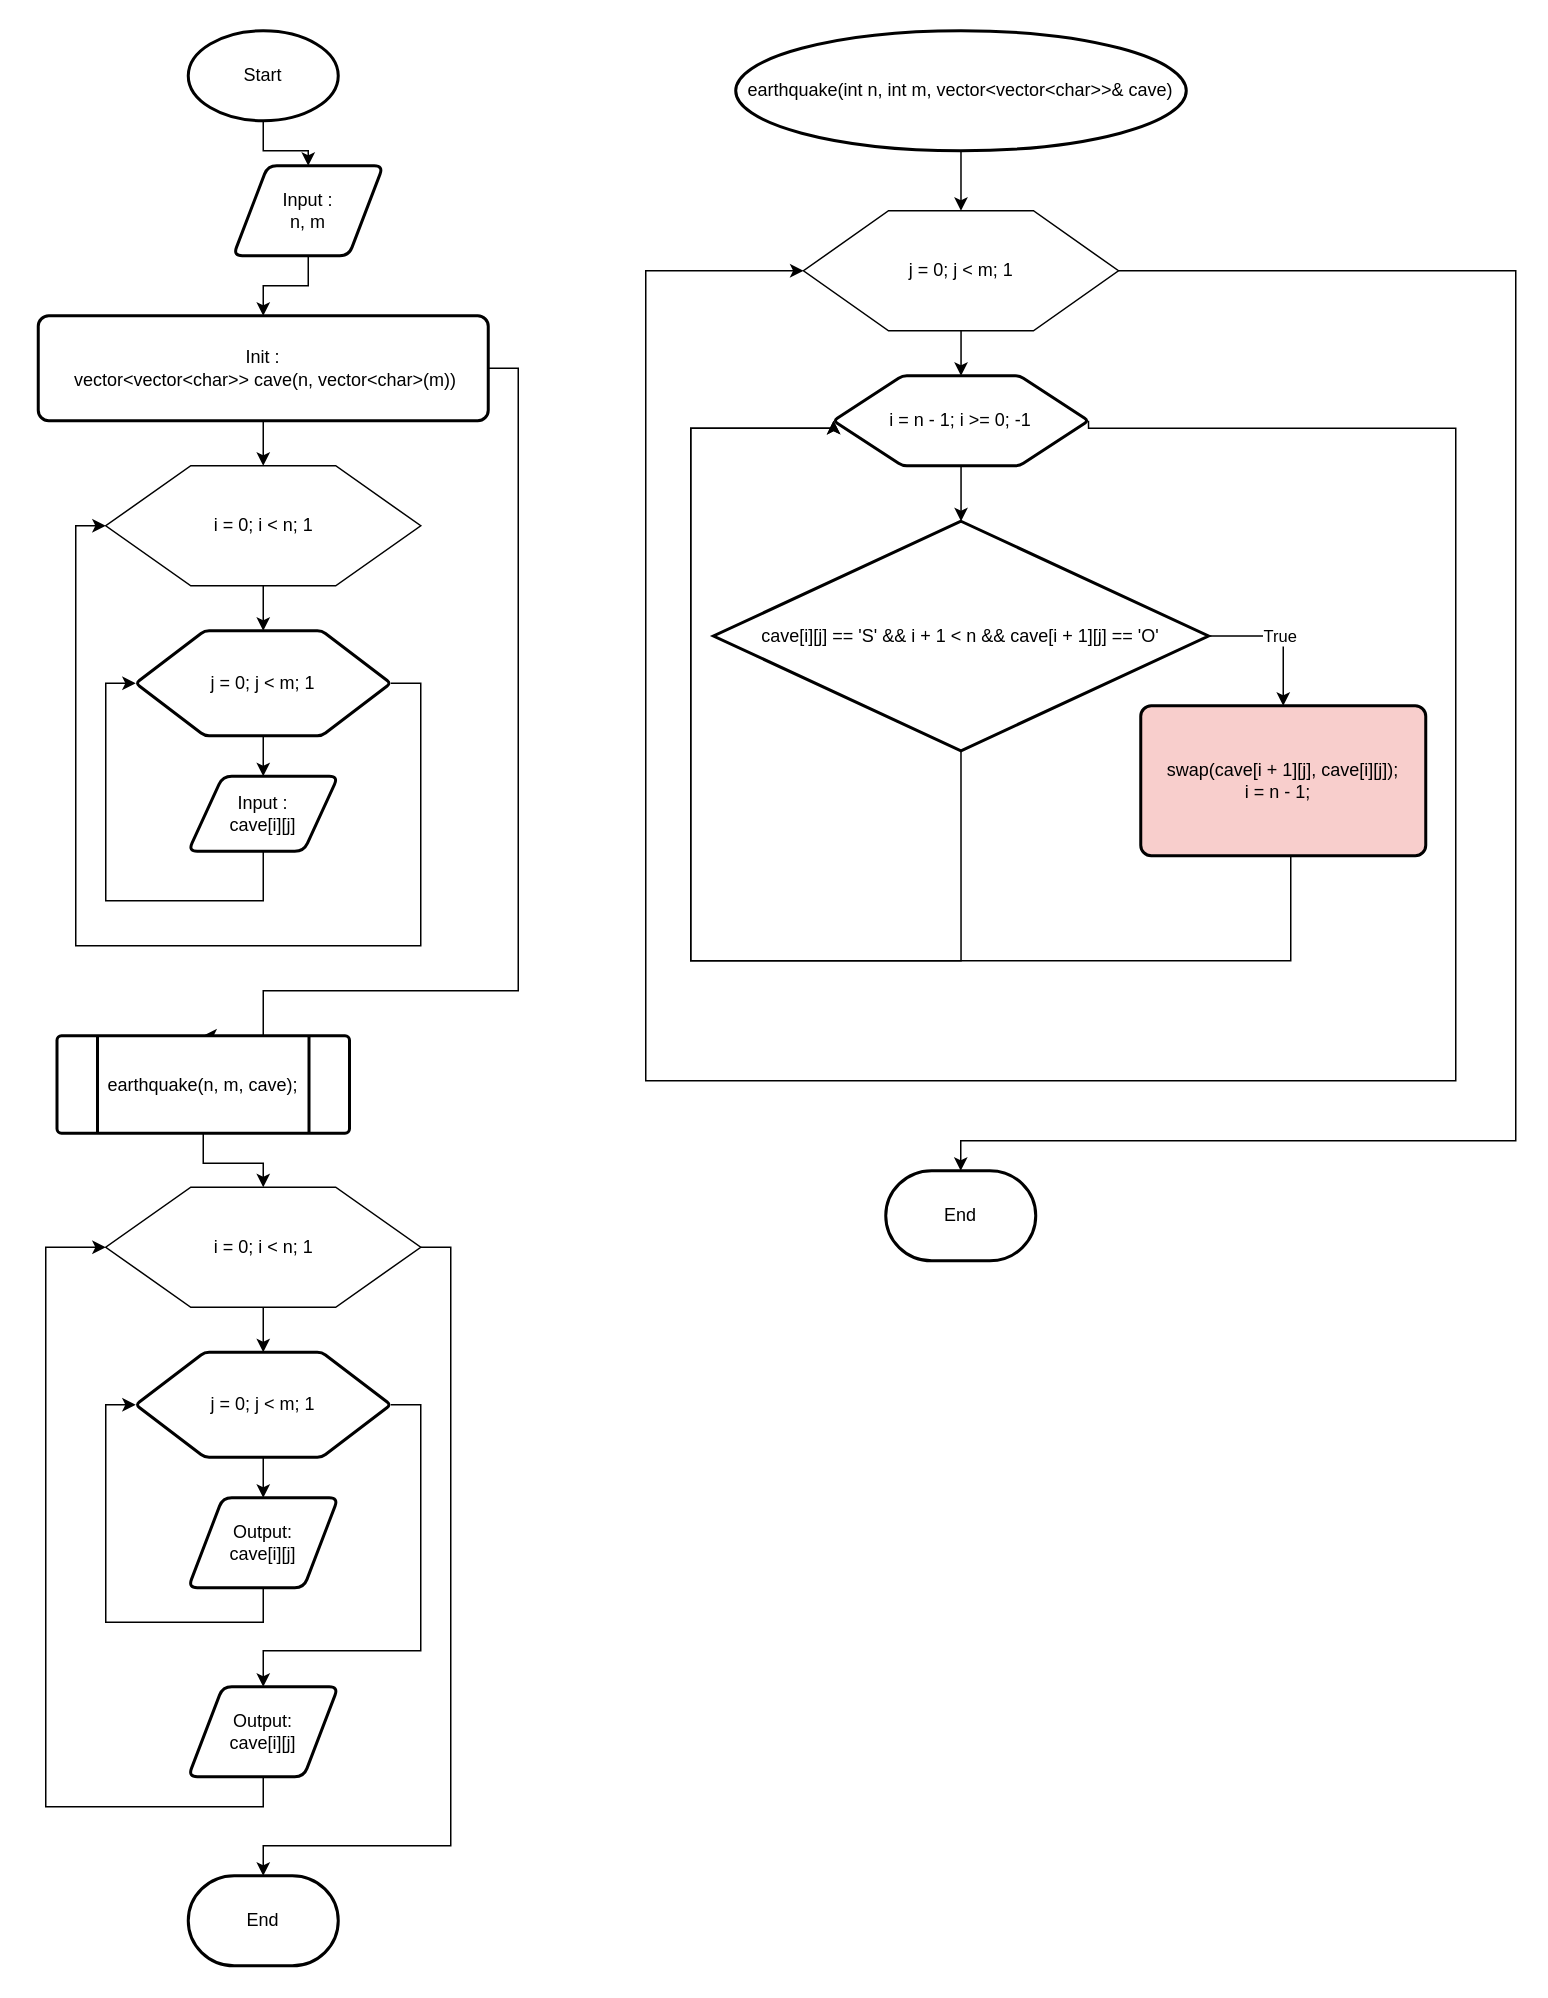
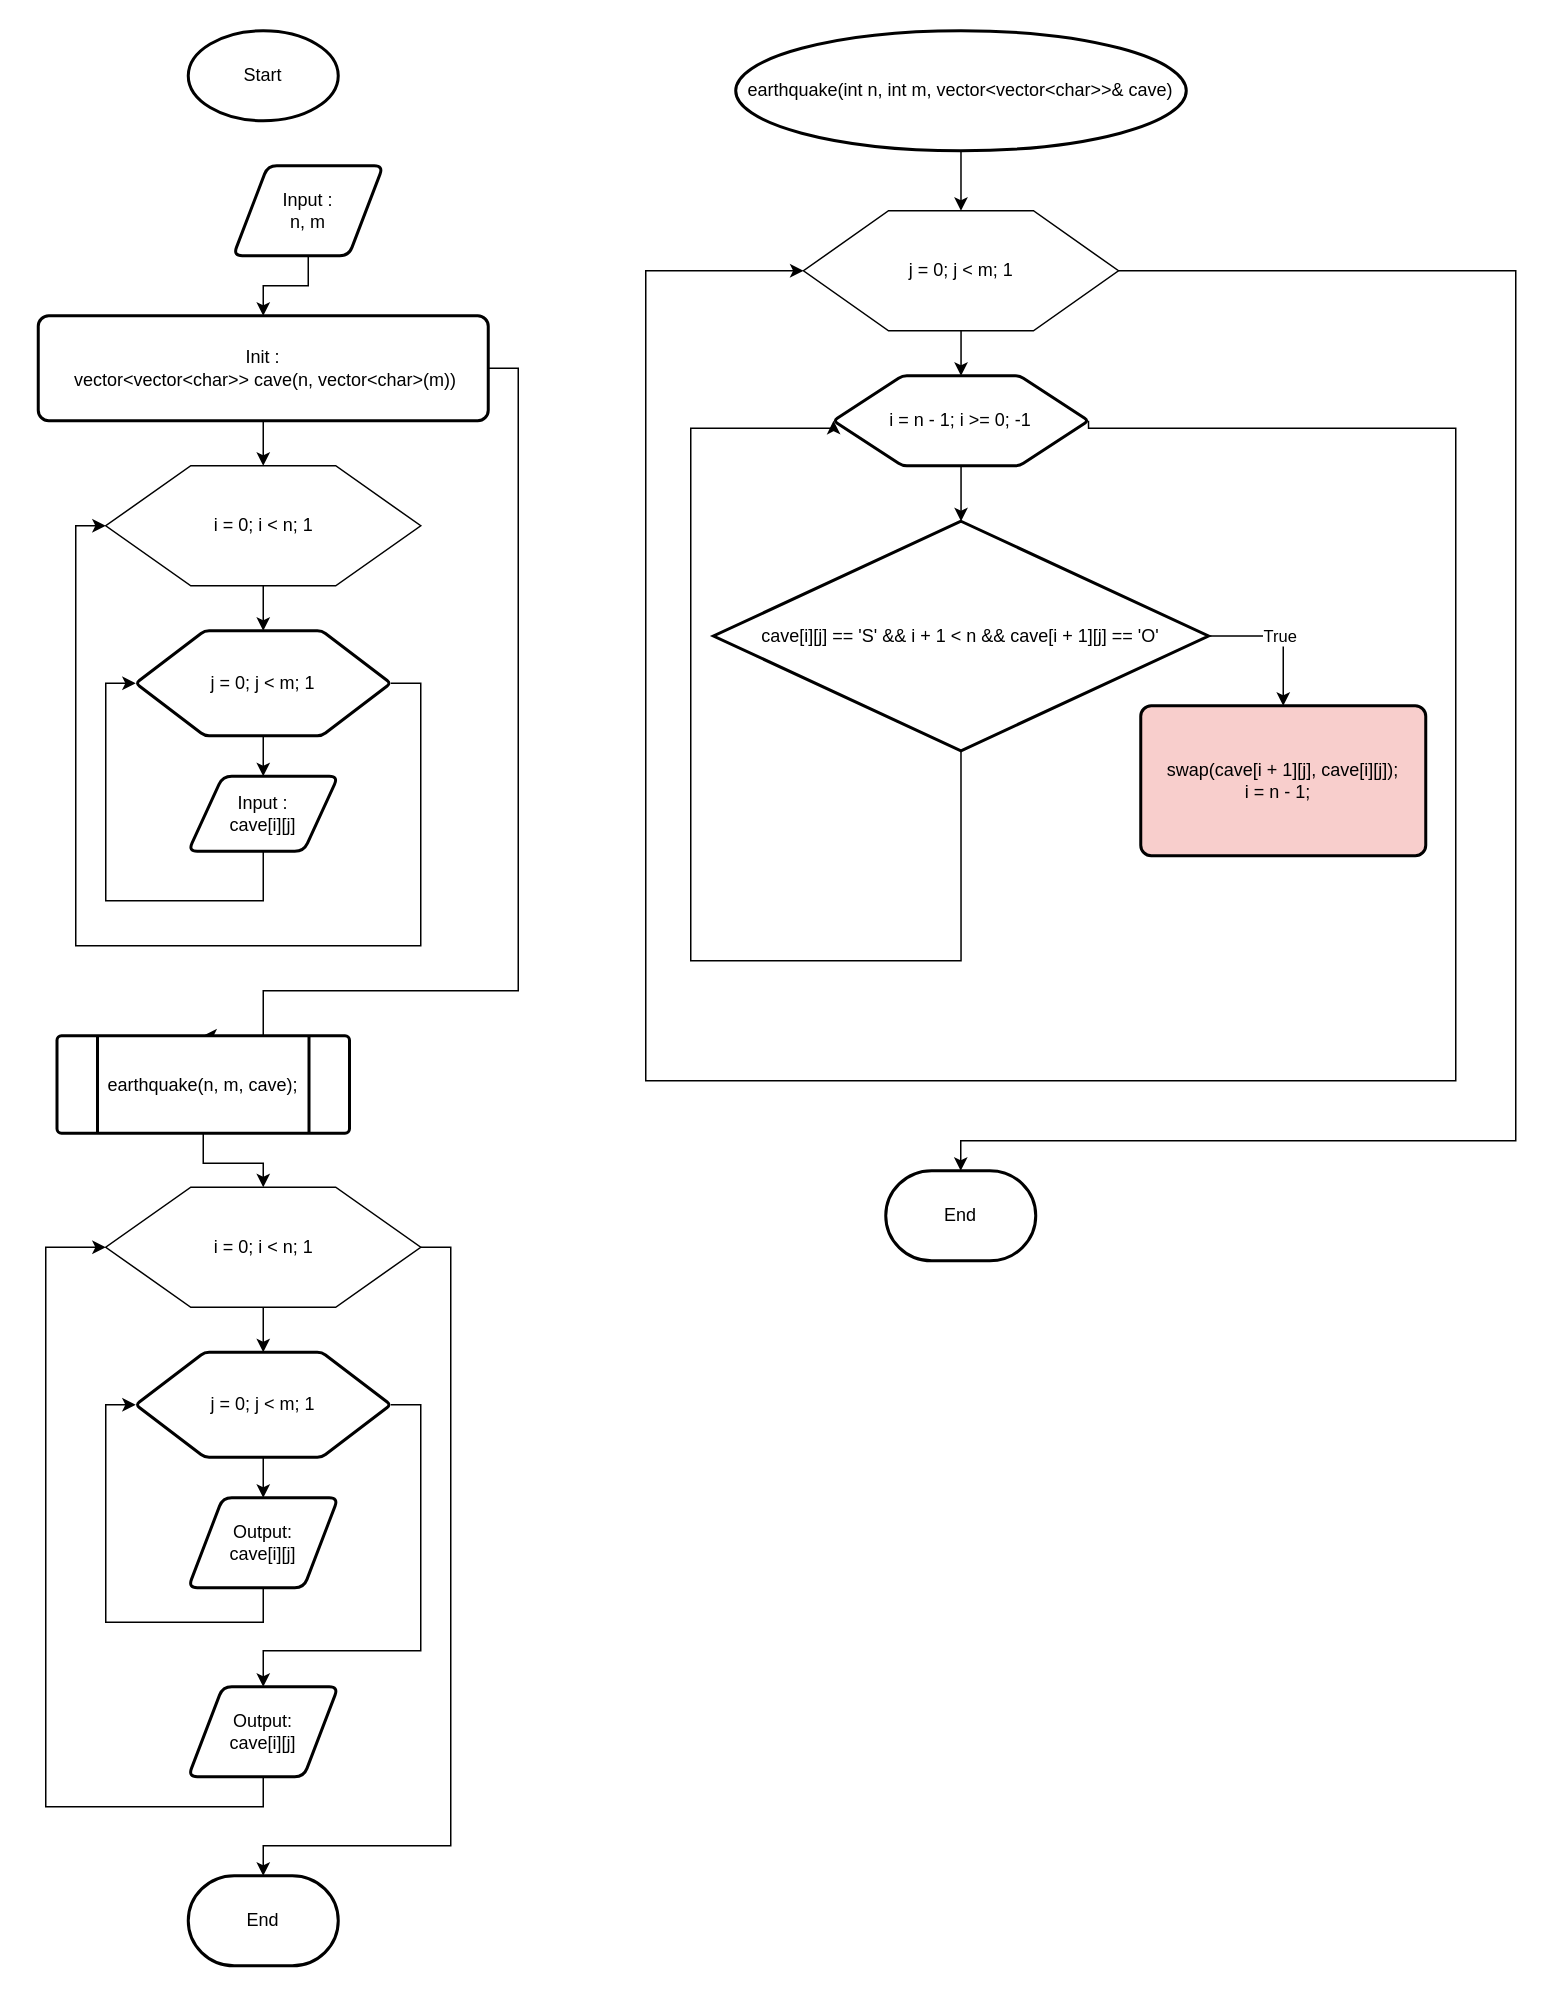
- <mxCell id="2" value="" style="edgeStyle=orthogonalEdgeStyle;rounded=0;orthogonalLoop=1;jettySize=auto;html=1;" edge="1" parent="1" source="3" target="5"><mxGeometry relative="1" as="geometry" /></mxCell>
- <mxCell id="40" style="edgeStyle=orthogonalEdgeStyle;rounded=0;orthogonalLoop=1;jettySize=auto;html=1;exitX=0.5;exitY=1;exitDx=0;exitDy=0;entryX=0;entryY=0.5;entryDx=0;entryDy=0;" edge="1" parent="1" source="41" target="36"><mxGeometry relative="1" as="geometry"><Array as="points"><mxPoint x="860" y="570" /><mxPoint x="860" y="640" /><mxPoint x="460" y="640" /><mxPoint x="460" y="285" /></Array></mxGeometry></mxCell>
